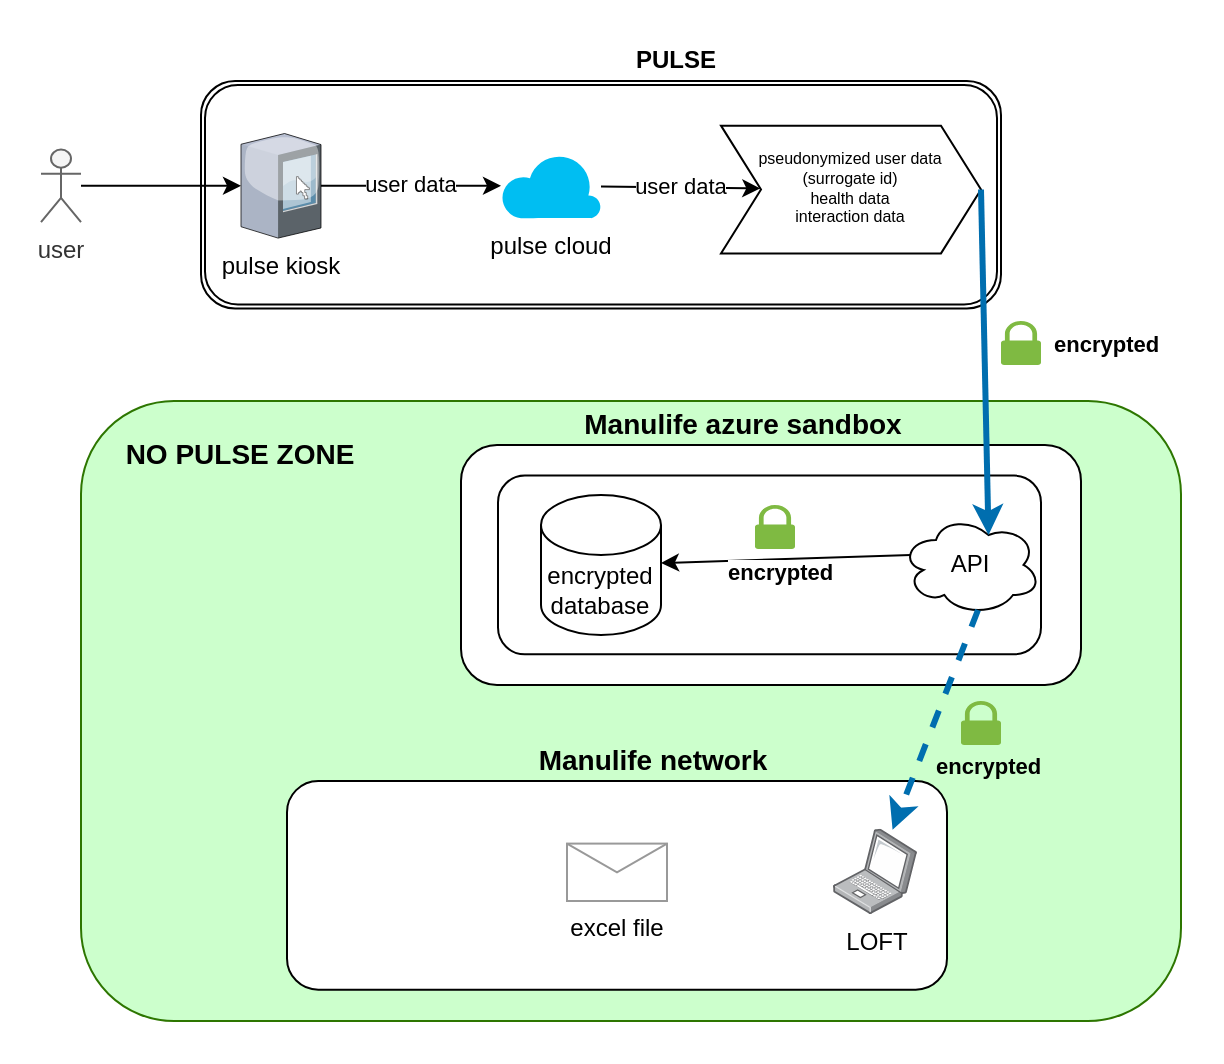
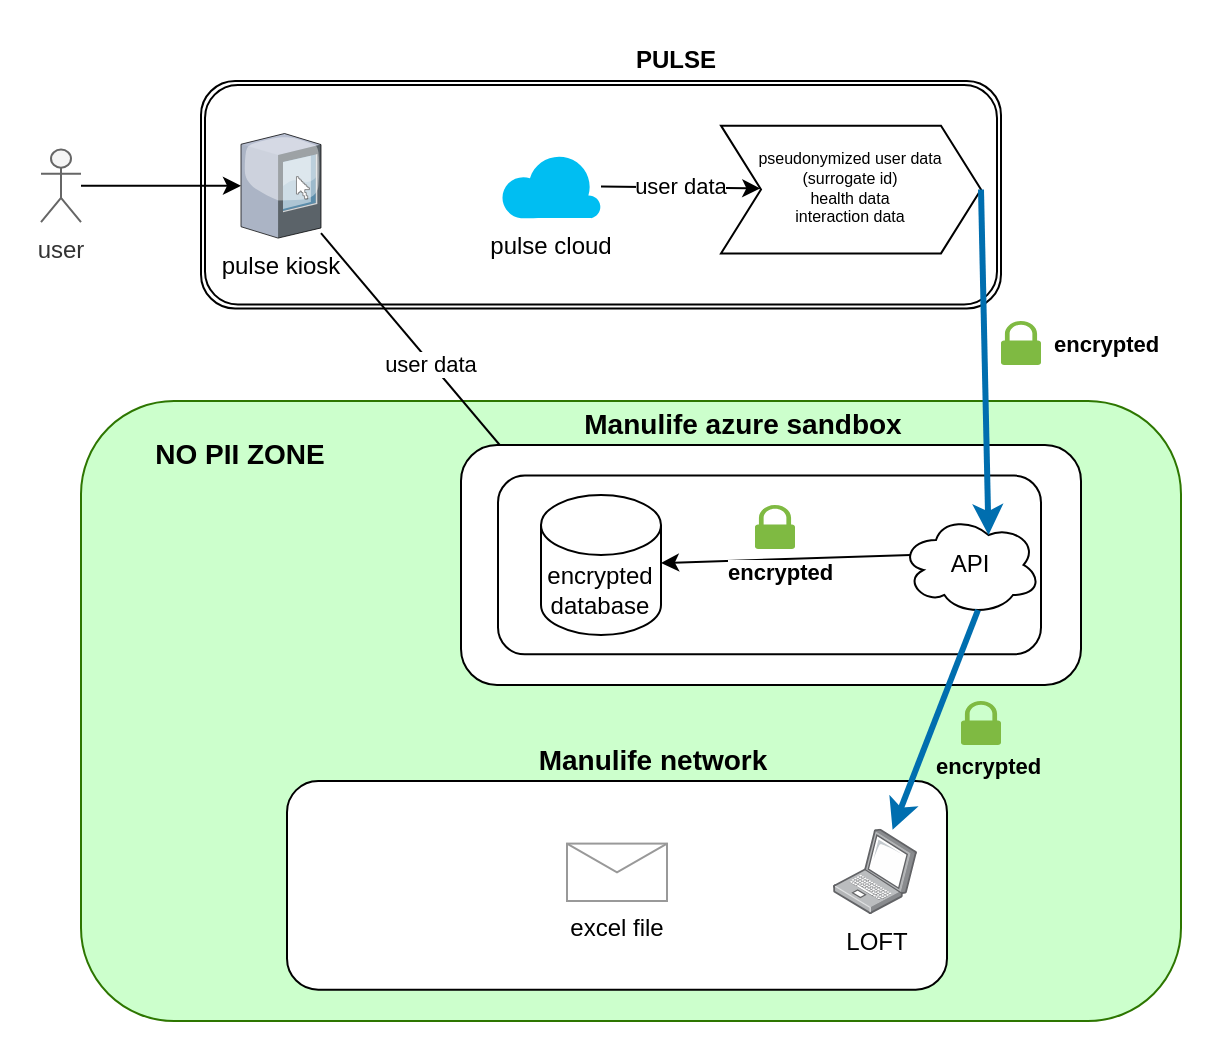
- <mxCell id="7" value="user data" style="endArrow=classic;html=1;" parent="1" source="6" target="5" edge="1"><mxGeometry width="50" height="50" relative="1" as="geometry"><mxPoint x="250" y="90" as="sourcePoint" /><mxPoint x="300" y="40" as="targetPoint" /></mxGeometry></mxCell>
+ <mxCell id="7" value="user data" style="endArrow=classic;html=1;" parent="1" source="6" target="16" edge="1"><mxGeometry width="50" height="50" relative="1" as="geometry"><mxPoint x="250" y="90" as="sourcePoint" /><mxPoint x="300" y="40" as="targetPoint" /></mxGeometry></mxCell>
- <mxCell id="30" value="NO PULSE ZONE" style="text;html=1;strokeColor=none;fillColor=none;align=center;verticalAlign=middle;whiteSpace=wrap;rounded=0;fontSize=14;fontColor=#000000;fontStyle=1" vertex="1" parent="1"><mxGeometry x="60" y="217.31" width="120" height="20" as="geometry" /></mxCell>
+ <mxCell id="30" value="NO PII ZONE" style="text;html=1;strokeColor=none;fillColor=none;align=center;verticalAlign=middle;whiteSpace=wrap;rounded=0;fontSize=14;fontColor=#000000;fontStyle=1" vertex="1" parent="1"><mxGeometry x="60" y="217.31" width="120" height="20" as="geometry" /></mxCell>
- <mxCell id="28" value="" style="endArrow=classic;html=1;fillColor=#1ba1e2;strokeColor=#006EAF;strokeWidth=3;exitX=0.55;exitY=0.95;exitDx=0;exitDy=0;exitPerimeter=0;dashed=1;" edge="1" parent="1" source="19" target="12"><mxGeometry width="50" height="50" relative="1" as="geometry"><mxPoint x="500" y="134.255" as="sourcePoint" /><mxPoint x="502.25" y="260" as="targetPoint" /></mxGeometry></mxCell>
+ <mxCell id="28" value="" style="endArrow=classic;html=1;fillColor=#1ba1e2;strokeColor=#006EAF;strokeWidth=3;exitX=0.55;exitY=0.95;exitDx=0;exitDy=0;exitPerimeter=0;" edge="1" parent="1" source="19" target="12"><mxGeometry width="50" height="50" relative="1" as="geometry"><mxPoint x="500" y="134.255" as="sourcePoint" /><mxPoint x="502.25" y="260" as="targetPoint" /></mxGeometry></mxCell>
